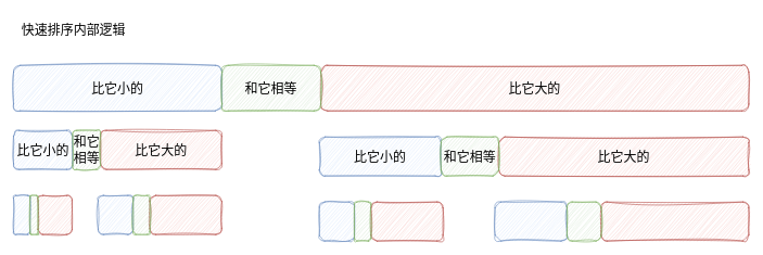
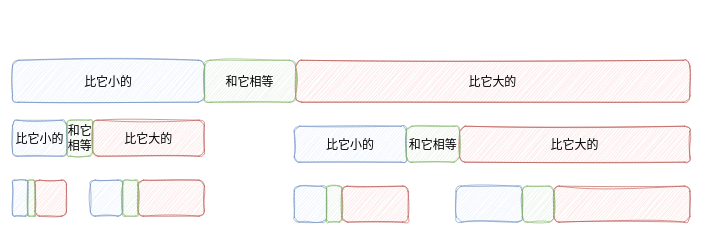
- <mxCell id="34" value="快速排序内部逻辑" style="text;html=1;strokeColor=none;fillColor=none;align=center;verticalAlign=middle;whiteSpace=wrap;rounded=0;shadow=0;glass=0;sketch=1;hachureGap=4;jiggle=2;fillStyle=auto;curveFitting=1;fontFamily=Architects Daughter;fontSource=https%3A%2F%2Ffonts.googleapis.com%2Fcss%3Ffamily%3DArchitects%2BDaughter;fontSize=20;" vertex="1" parent="1"><mxGeometry x="20" y="20" width="185" height="50" as="geometry" /></mxCell>
